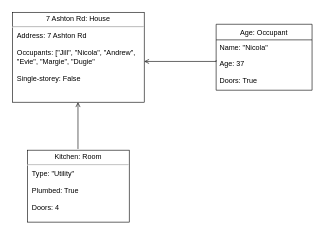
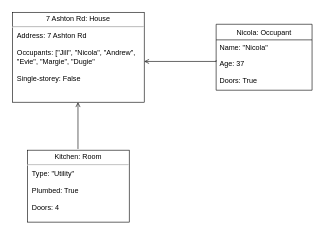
- <mxCell id="4" value="Age: Occupant" style="swimlane;fontStyle=0;align=center;verticalAlign=top;childLayout=stackLayout;horizontal=1;startSize=26;horizontalStack=0;resizeParent=1;resizeLast=0;collapsible=1;marginBottom=0;rounded=0;shadow=0;strokeWidth=1;" vertex="1" parent="1"><mxGeometry x="360" y="40" width="160" height="110" as="geometry"><mxRectangle x="550" y="140" width="160" height="26" as="alternateBounds" /></mxGeometry></mxCell>
+ <mxCell id="4" value="Nicola: Occupant" style="swimlane;fontStyle=0;align=center;verticalAlign=top;childLayout=stackLayout;horizontal=1;startSize=26;horizontalStack=0;resizeParent=1;resizeLast=0;collapsible=1;marginBottom=0;rounded=0;shadow=0;strokeWidth=1;" vertex="1" parent="1"><mxGeometry x="360" y="40" width="160" height="110" as="geometry"><mxRectangle x="550" y="140" width="160" height="26" as="alternateBounds" /></mxGeometry></mxCell>
